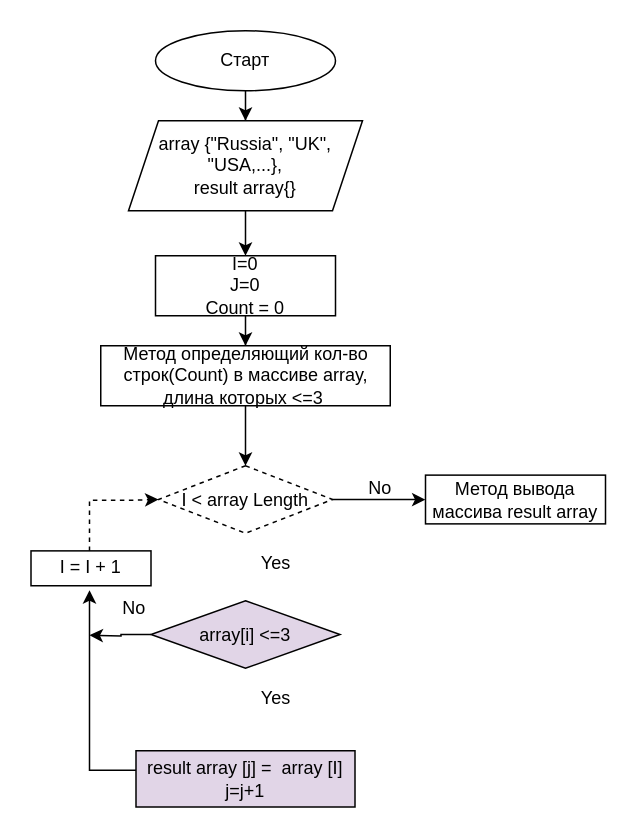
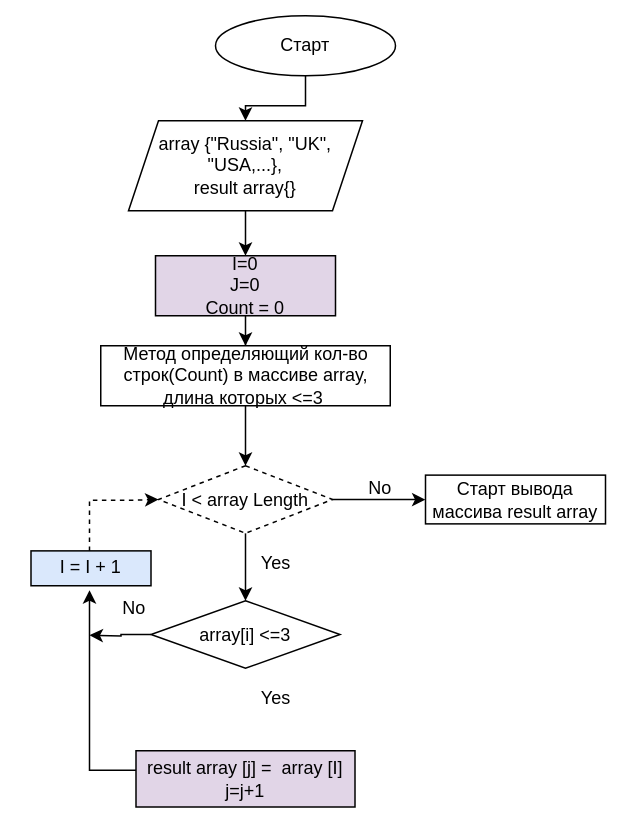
- <mxCell id="5" value="Старт" style="ellipse;whiteSpace=wrap;html=1;" vertex="1" parent="1"><mxGeometry x="103" y="20" width="120" height="40" as="geometry" /></mxCell>
+ <mxCell id="5" value="Старт" style="ellipse;whiteSpace=wrap;html=1;" vertex="1" parent="1"><mxGeometry x="143" y="10" width="120" height="40" as="geometry" /></mxCell>
- <mxCell id="7" value="I=0&lt;br&gt;J=0&lt;br&gt;Count = 0" style="whiteSpace=wrap;html=1;" vertex="1" parent="1"><mxGeometry x="103" y="170" width="120" height="40" as="geometry" /></mxCell>
+ <mxCell id="7" value="I=0&lt;br&gt;J=0&lt;br&gt;Count = 0" style="whiteSpace=wrap;html=1;fillColor=#e1d5e7;" vertex="1" parent="1"><mxGeometry x="103" y="170" width="120" height="40" as="geometry" /></mxCell>
- <mxCell id="17" value="Метод вывода массива result array" style="whiteSpace=wrap;html=1;" vertex="1" parent="1"><mxGeometry x="283" y="316.25" width="120" height="32.5" as="geometry" /></mxCell>
+ <mxCell id="17" value="Старт вывода массива result array" style="whiteSpace=wrap;html=1;" vertex="1" parent="1"><mxGeometry x="283" y="316.25" width="120" height="32.5" as="geometry" /></mxCell>
+ <mxCell id="8" value="" style="edgeStyle=orthogonalEdgeStyle;rounded=0;orthogonalLoop=1;jettySize=auto;html=1;" edge="1" parent="1" source="10" target="14"><mxGeometry relative="1" as="geometry" /></mxCell>
- <mxCell id="23" value="I = I + 1" style="rounded=0;whiteSpace=wrap;html=1;" vertex="1" parent="1"><mxGeometry x="20" y="366.75" width="80" height="23.25" as="geometry" /></mxCell>
+ <mxCell id="23" value="I = I + 1" style="rounded=0;whiteSpace=wrap;html=1;fillColor=#dae8fc;" vertex="1" parent="1"><mxGeometry x="20" y="366.75" width="80" height="23.25" as="geometry" /></mxCell>
- <mxCell id="14" value="array[i] &amp;lt;=3" style="rhombus;whiteSpace=wrap;html=1;fillColor=#e1d5e7;" vertex="1" parent="1"><mxGeometry x="100" y="400" width="126" height="45" as="geometry" /></mxCell>
+ <mxCell id="14" value="array[i] &amp;lt;=3" style="rhombus;whiteSpace=wrap;html=1;" vertex="1" parent="1"><mxGeometry x="100" y="400" width="126" height="45" as="geometry" /></mxCell>
